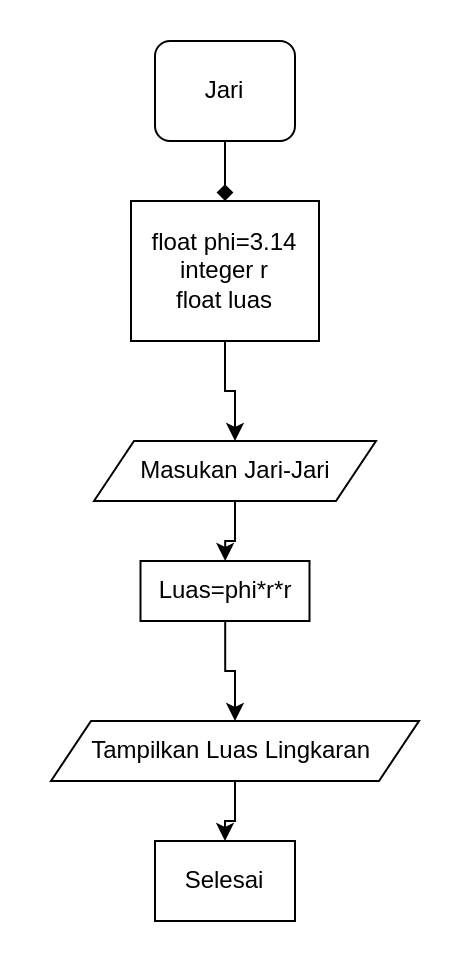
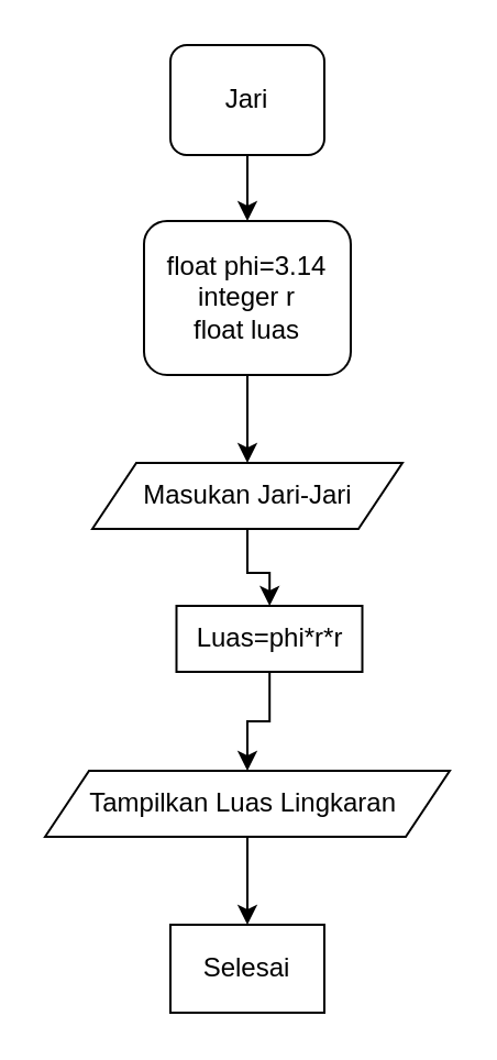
- <mxCell id="4" value="" style="edgeStyle=orthogonalEdgeStyle;rounded=0;orthogonalLoop=1;jettySize=auto;html=1;endArrow=diamond;" edge="1" parent="1" source="5" target="3"><mxGeometry relative="1" as="geometry" /></mxCell>
+ <mxCell id="4" value="" style="edgeStyle=orthogonalEdgeStyle;rounded=0;orthogonalLoop=1;jettySize=auto;html=1;" edge="1" parent="1" source="5" target="3"><mxGeometry relative="1" as="geometry" /></mxCell>
- <mxCell id="3" value="float phi=3.14&lt;br&gt;integer r&lt;br&gt;float luas" style="rounded=0;whiteSpace=wrap;html=1;" vertex="1" parent="1"><mxGeometry x="65" y="100" width="94" height="70" as="geometry" /></mxCell>
+ <mxCell id="3" value="float phi=3.14&lt;br&gt;integer r&lt;br&gt;float luas" style="whiteSpace=wrap;html=1;rounded=1;" vertex="1" parent="1"><mxGeometry x="65" y="100" width="94" height="70" as="geometry" /></mxCell>
- <mxCell id="7" value="Masukan Jari-Jari" style="shape=parallelogram;perimeter=parallelogramPerimeter;whiteSpace=wrap;html=1;fixedSize=1;rounded=0;" vertex="1" parent="1"><mxGeometry x="46.5" y="220" width="141" height="30" as="geometry" /></mxCell>
+ <mxCell id="7" value="Masukan Jari-Jari" style="shape=parallelogram;perimeter=parallelogramPerimeter;whiteSpace=wrap;html=1;fixedSize=1;rounded=0;" vertex="1" parent="1"><mxGeometry x="41.5" y="210" width="141" height="30" as="geometry" /></mxCell>
- <mxCell id="9" value="Luas=phi*r*r" style="whiteSpace=wrap;html=1;rounded=0;" vertex="1" parent="1"><mxGeometry x="69.75" y="280" width="84.5" height="30" as="geometry" /></mxCell>
+ <mxCell id="9" value="Luas=phi*r*r" style="whiteSpace=wrap;html=1;rounded=0;" vertex="1" parent="1"><mxGeometry x="79.75" y="275" width="84.5" height="30" as="geometry" /></mxCell>
- <mxCell id="11" value="Tampilkan Luas Lingkaran&amp;nbsp;" style="shape=parallelogram;perimeter=parallelogramPerimeter;whiteSpace=wrap;html=1;fixedSize=1;rounded=0;" vertex="1" parent="1"><mxGeometry x="25" y="360" width="184" height="30" as="geometry" /></mxCell>
+ <mxCell id="11" value="Tampilkan Luas Lingkaran&amp;nbsp;" style="shape=parallelogram;perimeter=parallelogramPerimeter;whiteSpace=wrap;html=1;fixedSize=1;rounded=0;" vertex="1" parent="1"><mxGeometry x="20" y="350" width="184" height="30" as="geometry" /></mxCell>
